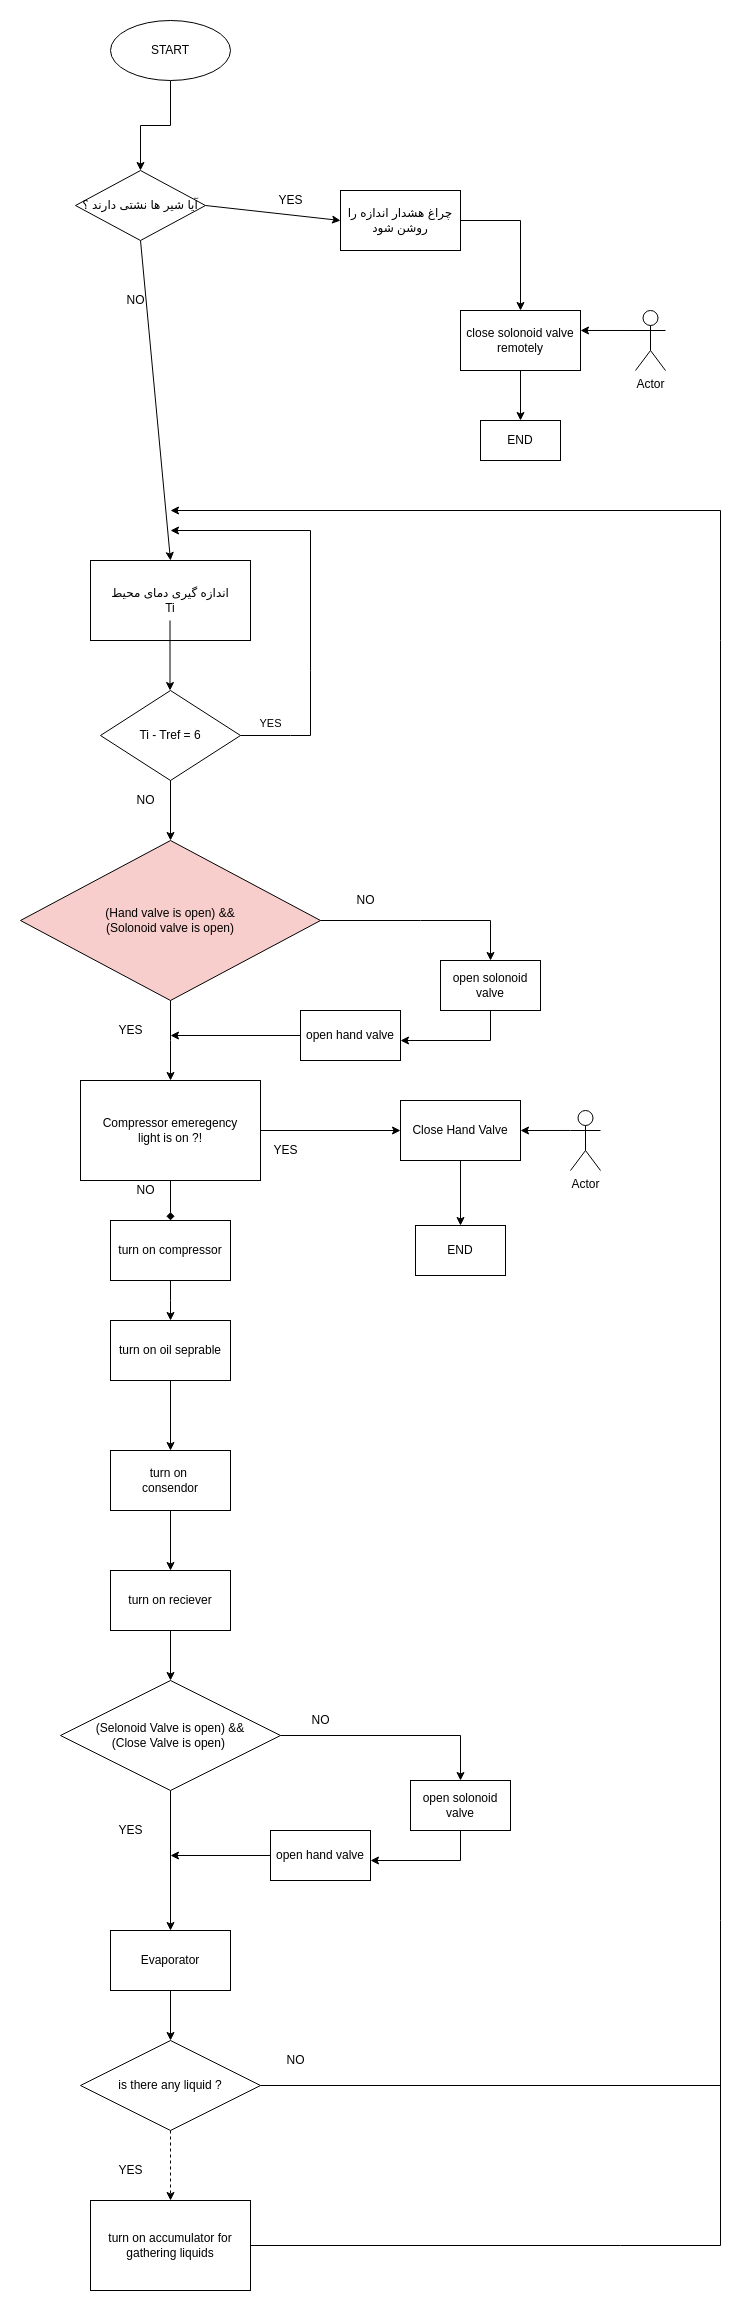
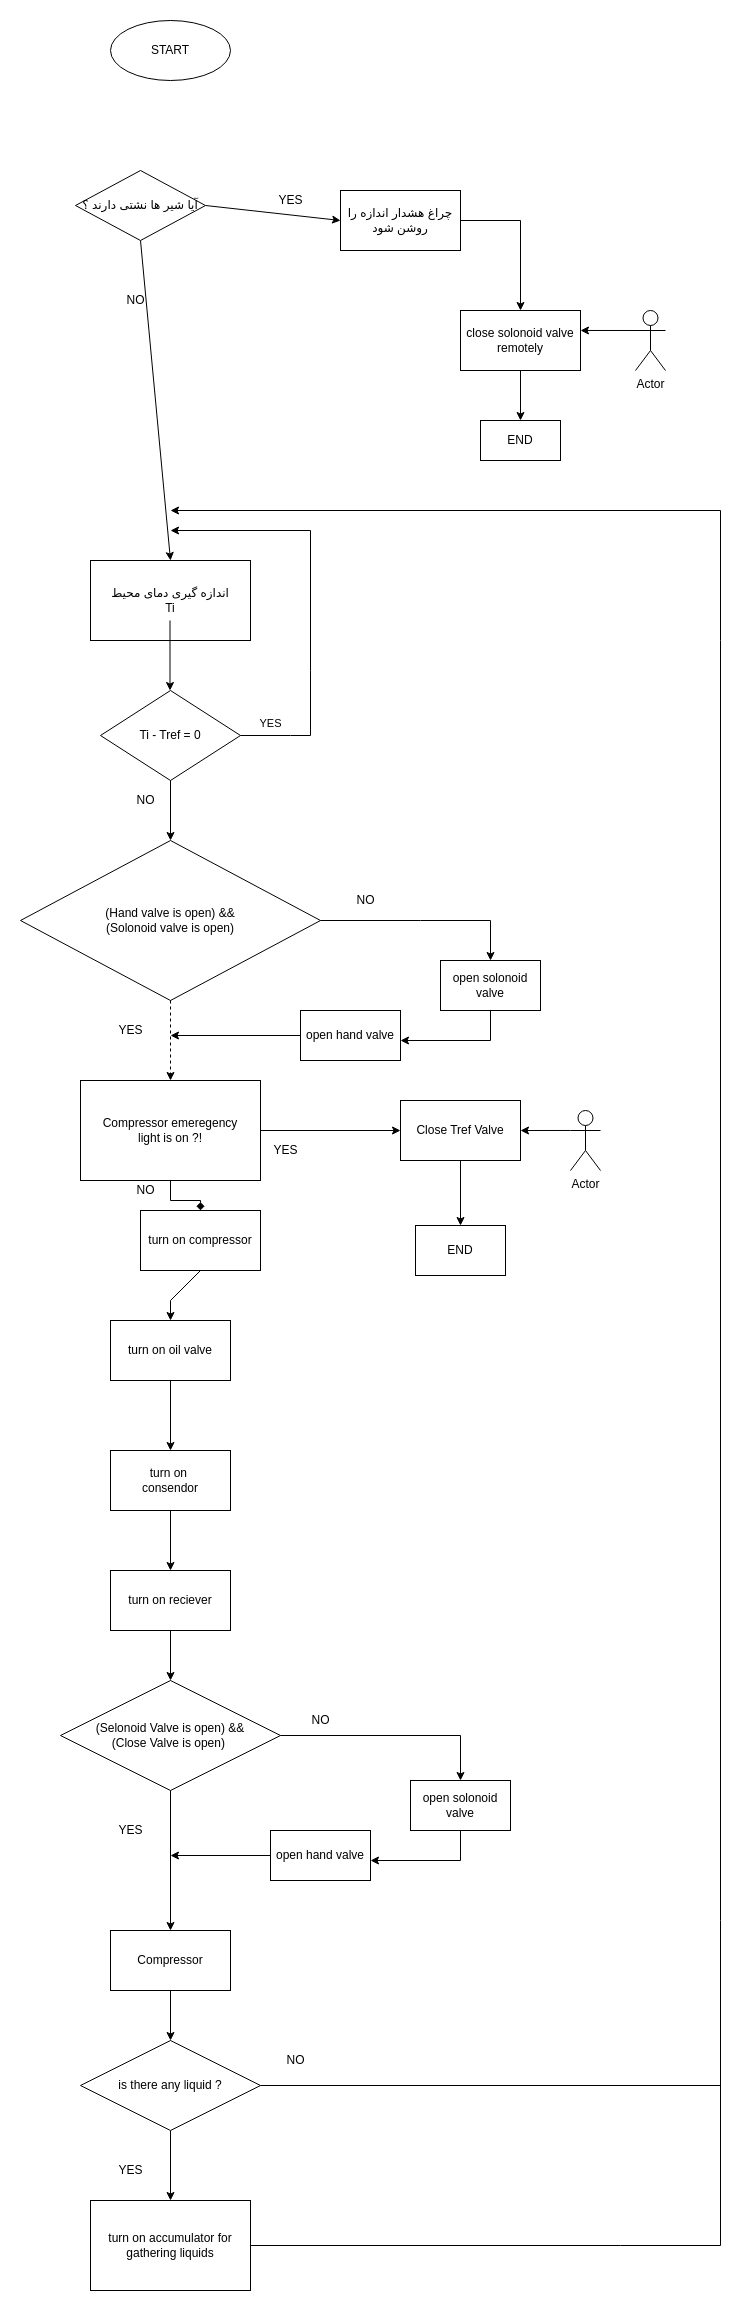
- <mxCell id="2" value="" style="edgeStyle=orthogonalEdgeStyle;rounded=0;orthogonalLoop=1;jettySize=auto;html=1;" edge="1" parent="1" source="3" target="56"><mxGeometry relative="1" as="geometry" /></mxCell>
- <mxCell id="7" value="Ti - Tref = 6" style="rhombus;whiteSpace=wrap;html=1;" parent="1" vertex="1"><mxGeometry x="100" y="690" width="140" height="90" as="geometry" /></mxCell>
+ <mxCell id="7" value="Ti - Tref = 0" style="rhombus;whiteSpace=wrap;html=1;" parent="1" vertex="1"><mxGeometry x="100" y="690" width="140" height="90" as="geometry" /></mxCell>
- <mxCell id="10" value="(Hand valve is open) &amp;amp;&amp;amp;&lt;br&gt;(Solonoid valve is open)" style="rhombus;whiteSpace=wrap;html=1;fillColor=#f8cecc;" parent="1" vertex="1"><mxGeometry x="20" y="840" width="300" height="160" as="geometry" /></mxCell>
+ <mxCell id="10" value="(Hand valve is open) &amp;amp;&amp;amp;&lt;br&gt;(Solonoid valve is open)" style="rhombus;whiteSpace=wrap;html=1;" parent="1" vertex="1"><mxGeometry x="20" y="840" width="300" height="160" as="geometry" /></mxCell>
- <mxCell id="11" value="" style="endArrow=classic;html=1;rounded=0;exitX=0.5;exitY=1;exitDx=0;exitDy=0;entryX=0.5;entryY=0;entryDx=0;entryDy=0;" parent="1" source="10" edge="1" target="47"><mxGeometry width="50" height="50" relative="1" as="geometry"><mxPoint x="210" y="950" as="sourcePoint" /><mxPoint x="170" y="1080" as="targetPoint" /><Array as="points"><mxPoint x="170" y="1040" /></Array></mxGeometry></mxCell>
+ <mxCell id="11" value="" style="endArrow=classic;html=1;rounded=0;exitX=0.5;exitY=1;exitDx=0;exitDy=0;entryX=0.5;entryY=0;entryDx=0;entryDy=0;dashed=1;" parent="1" source="10" edge="1" target="47"><mxGeometry width="50" height="50" relative="1" as="geometry"><mxPoint x="210" y="950" as="sourcePoint" /><mxPoint x="170" y="1080" as="targetPoint" /><Array as="points"><mxPoint x="170" y="1040" /></Array></mxGeometry></mxCell>
- <mxCell id="51" value="Close Hand Valve" style="whiteSpace=wrap;html=1;" vertex="1" parent="1"><mxGeometry x="400" y="1100" width="120" height="60" as="geometry" /></mxCell>
+ <mxCell id="51" value="Close Tref Valve" style="whiteSpace=wrap;html=1;" vertex="1" parent="1"><mxGeometry x="400" y="1100" width="120" height="60" as="geometry" /></mxCell>
- <mxCell id="13" value="turn on compressor" style="rounded=0;whiteSpace=wrap;html=1;" parent="1" vertex="1"><mxGeometry x="110" y="1220" width="120" height="60" as="geometry" /></mxCell>
+ <mxCell id="13" value="turn on compressor" style="rounded=0;whiteSpace=wrap;html=1;" parent="1" vertex="1"><mxGeometry x="140" y="1210" width="120" height="60" as="geometry" /></mxCell>
- <mxCell id="15" value="turn on oil seprable" style="rounded=0;whiteSpace=wrap;html=1;" parent="1" vertex="1"><mxGeometry x="110" y="1320" width="120" height="60" as="geometry" /></mxCell>
+ <mxCell id="15" value="turn on oil valve" style="rounded=0;whiteSpace=wrap;html=1;" parent="1" vertex="1"><mxGeometry x="110" y="1320" width="120" height="60" as="geometry" /></mxCell>
- <mxCell id="34" value="Evaporator" style="rounded=0;whiteSpace=wrap;html=1;" parent="1" vertex="1"><mxGeometry x="110" y="1930" width="120" height="60" as="geometry" /></mxCell>
+ <mxCell id="34" value="Compressor" style="rounded=0;whiteSpace=wrap;html=1;" parent="1" vertex="1"><mxGeometry x="110" y="1930" width="120" height="60" as="geometry" /></mxCell>
- <mxCell id="36" value="" style="edgeStyle=orthogonalEdgeStyle;rounded=0;orthogonalLoop=1;jettySize=auto;html=1;dashed=1;" parent="1" source="37" target="38" edge="1"><mxGeometry relative="1" as="geometry" /></mxCell>
+ <mxCell id="36" value="" style="edgeStyle=orthogonalEdgeStyle;rounded=0;orthogonalLoop=1;jettySize=auto;html=1;" parent="1" source="37" target="38" edge="1"><mxGeometry relative="1" as="geometry" /></mxCell>
